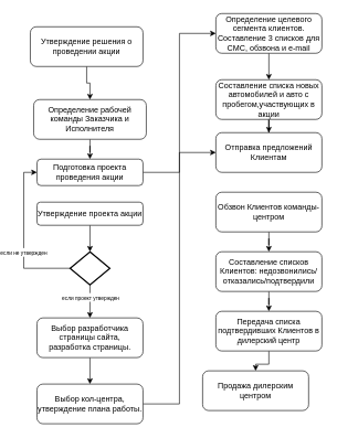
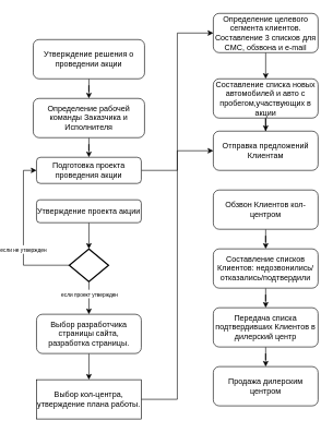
- <mxCell id="3" value="Утверждение решения о проведении акции " style="rounded=1;whiteSpace=wrap;html=1;fontSize=12;glass=0;strokeWidth=1;shadow=0;" parent="1" vertex="1"><mxGeometry x="15" y="40" width="170" height="60" as="geometry" /></mxCell>
+ <mxCell id="3" value="Утверждение решения о проведении акции " style="rounded=1;whiteSpace=wrap;html=1;fontSize=12;glass=0;strokeWidth=1;shadow=0;" parent="1" vertex="1"><mxGeometry x="20" y="60" width="170" height="60" as="geometry" /></mxCell>
- <mxCell id="16" value="&lt;p&gt;&lt;span&gt;&lt;span&gt;&lt;/span&gt;&lt;/span&gt;Обзвон Клиентов команды-центром&lt;/p&gt;" style="whiteSpace=wrap;html=1;rounded=1;shadow=0;strokeWidth=1;glass=0;" vertex="1" parent="1"><mxGeometry x="295" y="290" width="160" height="60" as="geometry" /></mxCell>
+ <mxCell id="16" value="&lt;p&gt;&lt;span&gt;&lt;span&gt;&lt;/span&gt;&lt;/span&gt;Обзвон Клиентов кол-центром&lt;/p&gt;" style="whiteSpace=wrap;html=1;rounded=1;shadow=0;strokeWidth=1;glass=0;" vertex="1" parent="1"><mxGeometry x="295" y="290" width="160" height="60" as="geometry" /></mxCell>
- <mxCell id="21" value="Продажа дилерским центром" style="whiteSpace=wrap;html=1;rounded=1;shadow=0;strokeWidth=1;glass=0;" vertex="1" parent="1"><mxGeometry x="275" y="560" width="160" height="60" as="geometry" /></mxCell>
+ <mxCell id="21" value="Продажа дилерским центром" style="whiteSpace=wrap;html=1;rounded=1;shadow=0;strokeWidth=1;glass=0;" vertex="1" parent="1"><mxGeometry x="295" y="560" width="160" height="60" as="geometry" /></mxCell>
- <mxCell id="9" value="&lt;p&gt;&lt;span&gt;&lt;span&gt;&lt;/span&gt;&lt;/span&gt;Выбор кол-центра, утверждение плана работы.&lt;/p&gt;" style="whiteSpace=wrap;html=1;rounded=1;shadow=0;strokeWidth=1;glass=0;" vertex="1" parent="1"><mxGeometry x="25" y="580" width="160" height="60" as="geometry" /></mxCell>
+ <mxCell id="9" value="&lt;p&gt;&lt;span&gt;&lt;span&gt;&lt;/span&gt;&lt;/span&gt;Выбор кол-центра, утверждение плана работы.&lt;/p&gt;" style="whiteSpace=wrap;html=1;shadow=0;strokeWidth=1;glass=0;rounded=0;" vertex="1" parent="1"><mxGeometry x="25" y="580" width="160" height="60" as="geometry" /></mxCell>
